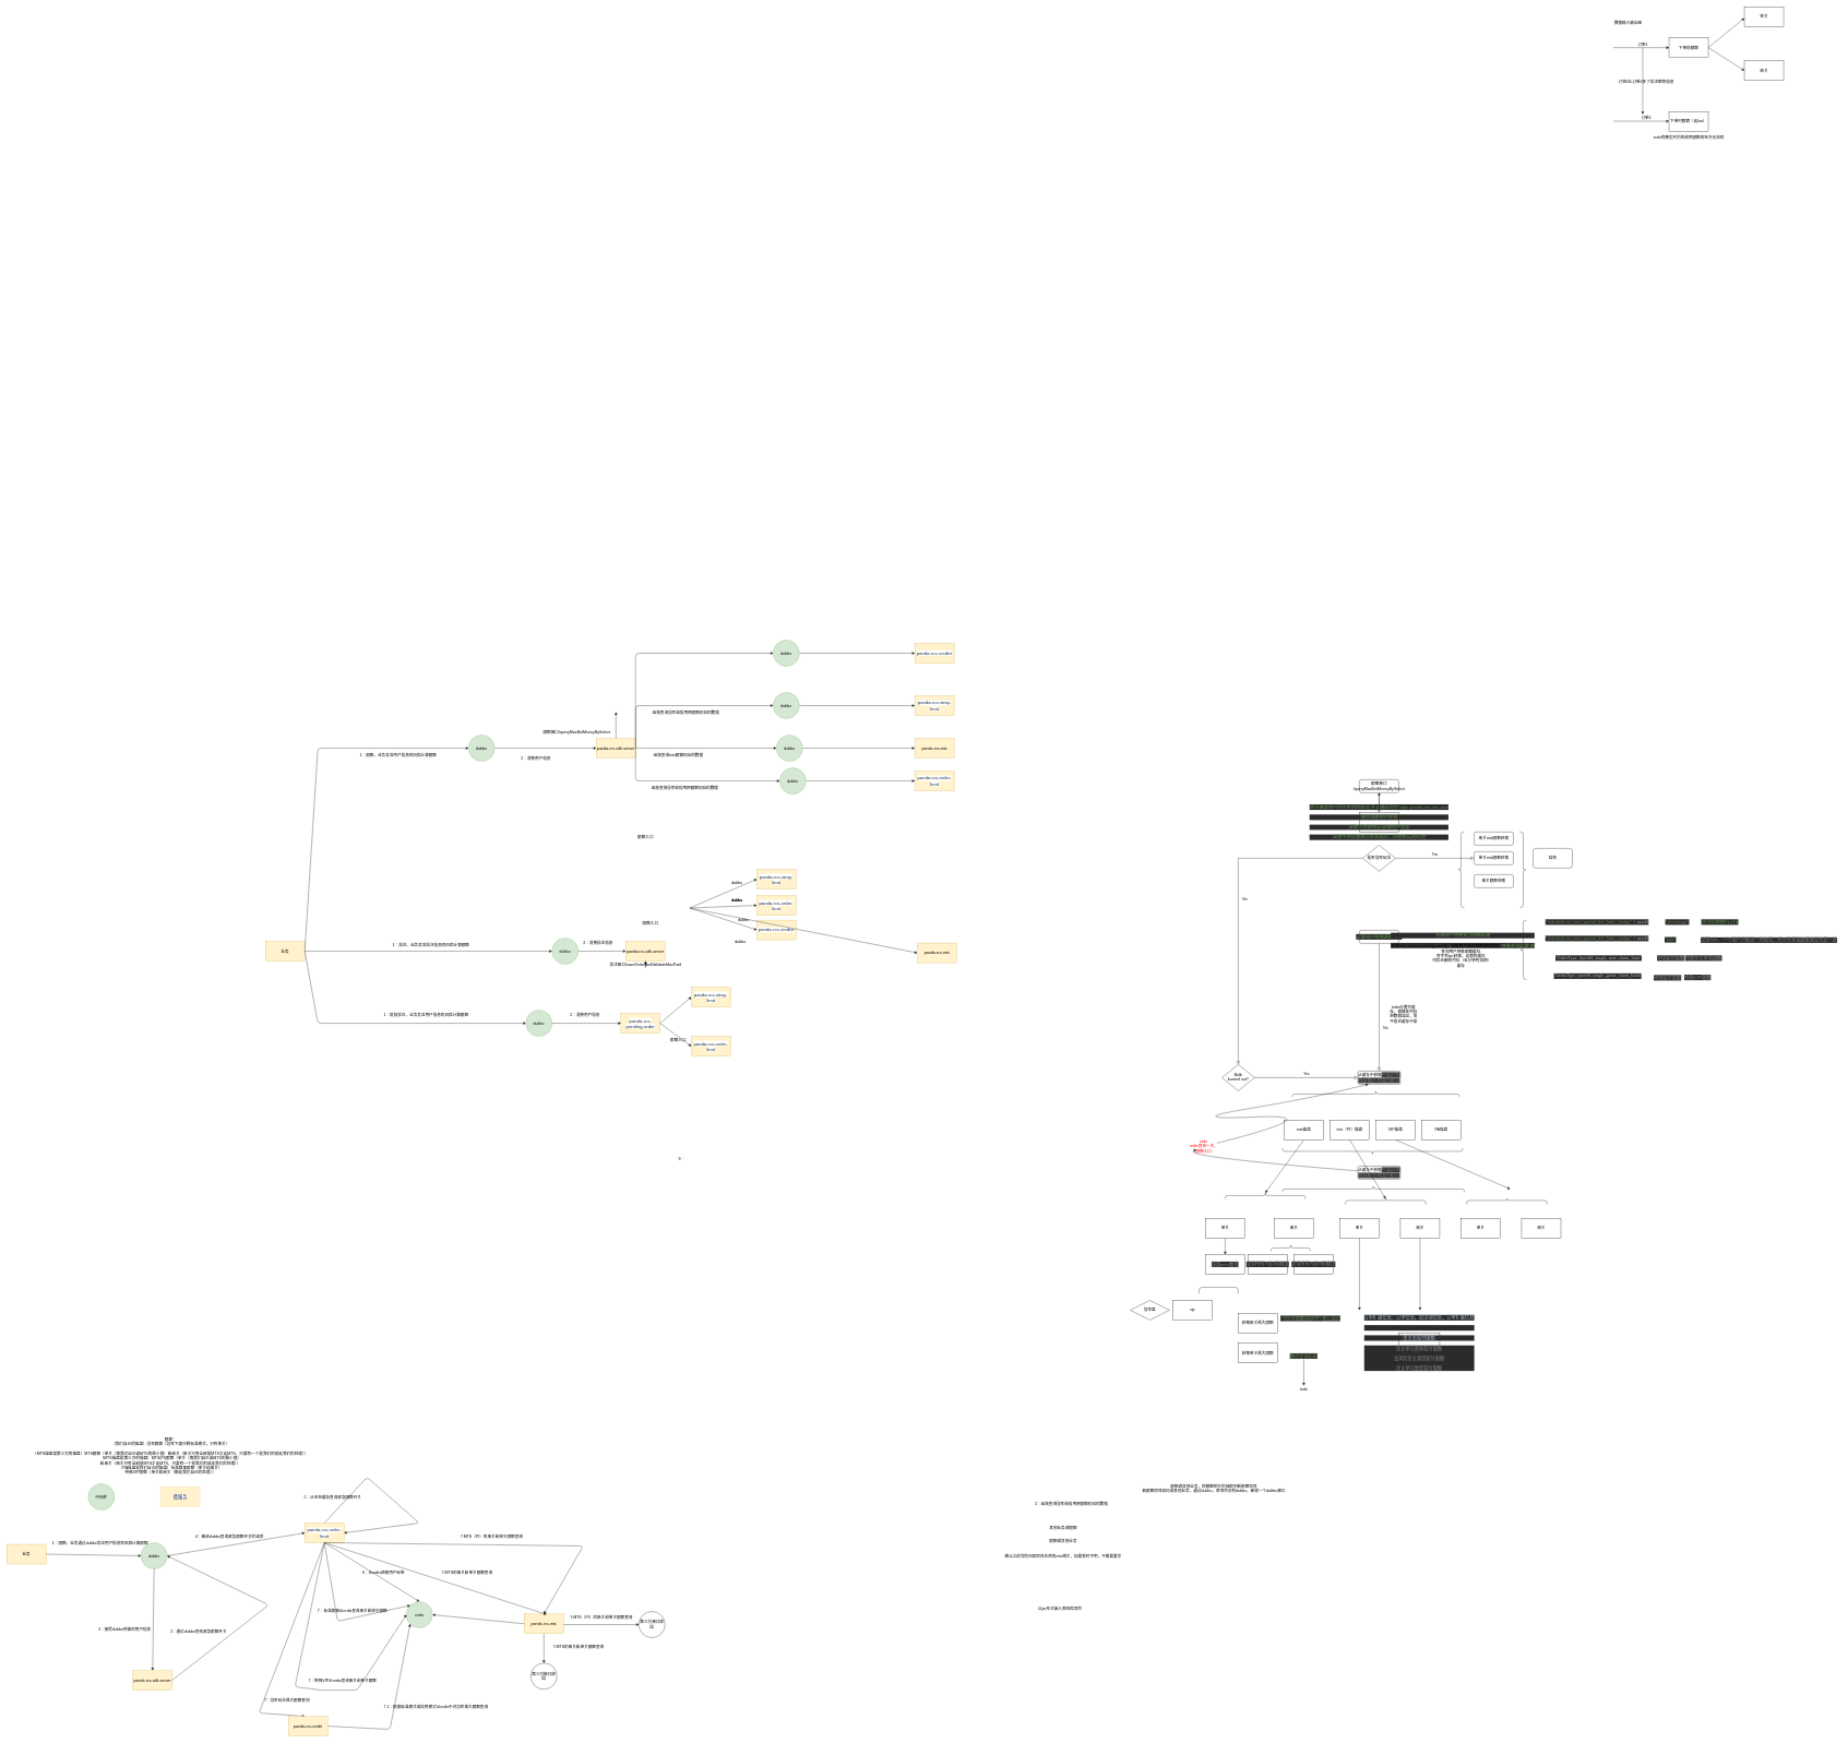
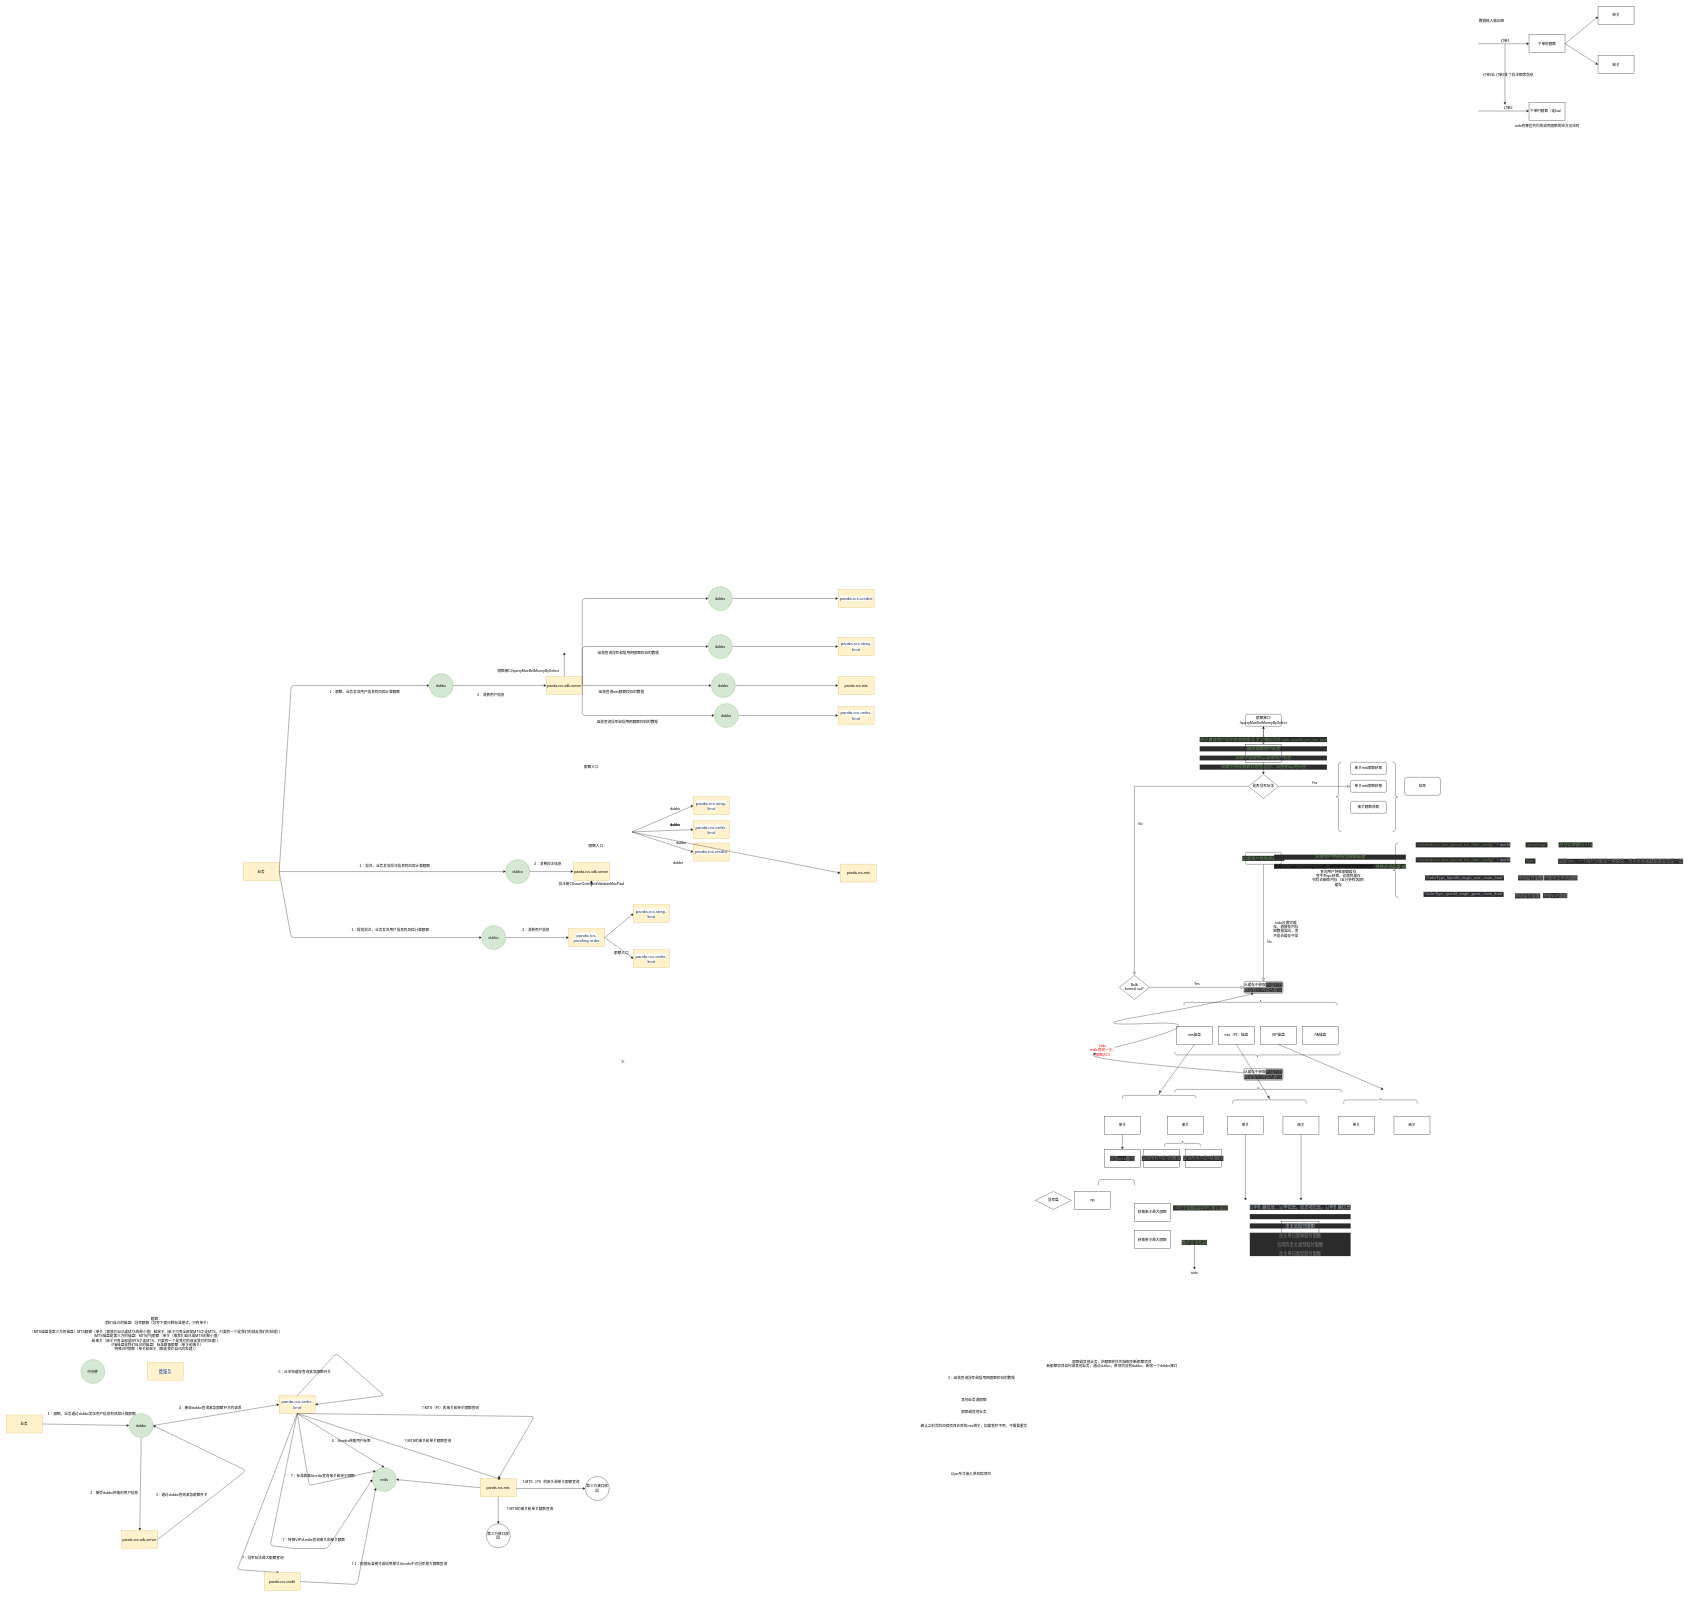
+ <mxCell id="14" value="" style="endArrow=classic;html=1;exitX=0.5;exitY=1;exitDx=0;exitDy=0;entryX=0.5;entryY=0;entryDx=0;entryDy=0;" parent="1" source="13" target="6" edge="1"><mxGeometry width="50" height="50" relative="1" as="geometry"><mxPoint x="4390" y="2430" as="sourcePoint" /><mxPoint x="4440" y="2380" as="targetPoint" /></mxGeometry></mxCell>
- <mxCell id="158" value="&lt;div style=&quot;text-align: left&quot;&gt;&lt;font color=&quot;#172b4d&quot;&gt;&lt;span style=&quot;font-size: 14px ; background-color: rgb(255 , 255 , 255)&quot;&gt;微服务&lt;/span&gt;&lt;/font&gt;&lt;/div&gt;" style="rounded=0;whiteSpace=wrap;html=1;fillColor=#fff2cc;strokeColor=#d6b656;dashed=1;" vertex="1" parent="1"><mxGeometry x="490" y="4540" width="120" height="60" as="geometry" /></mxCell>
+ <mxCell id="158" value="&lt;div style=&quot;text-align: left&quot;&gt;&lt;font color=&quot;#172b4d&quot;&gt;&lt;span style=&quot;font-size: 14px ; background-color: rgb(255 , 255 , 255)&quot;&gt;微服务&lt;/span&gt;&lt;/font&gt;&lt;/div&gt;" style="rounded=0;whiteSpace=wrap;html=1;fillColor=#fff2cc;strokeColor=#d6b656;" vertex="1" parent="1"><mxGeometry x="490" y="4540" width="120" height="60" as="geometry" /></mxCell>
